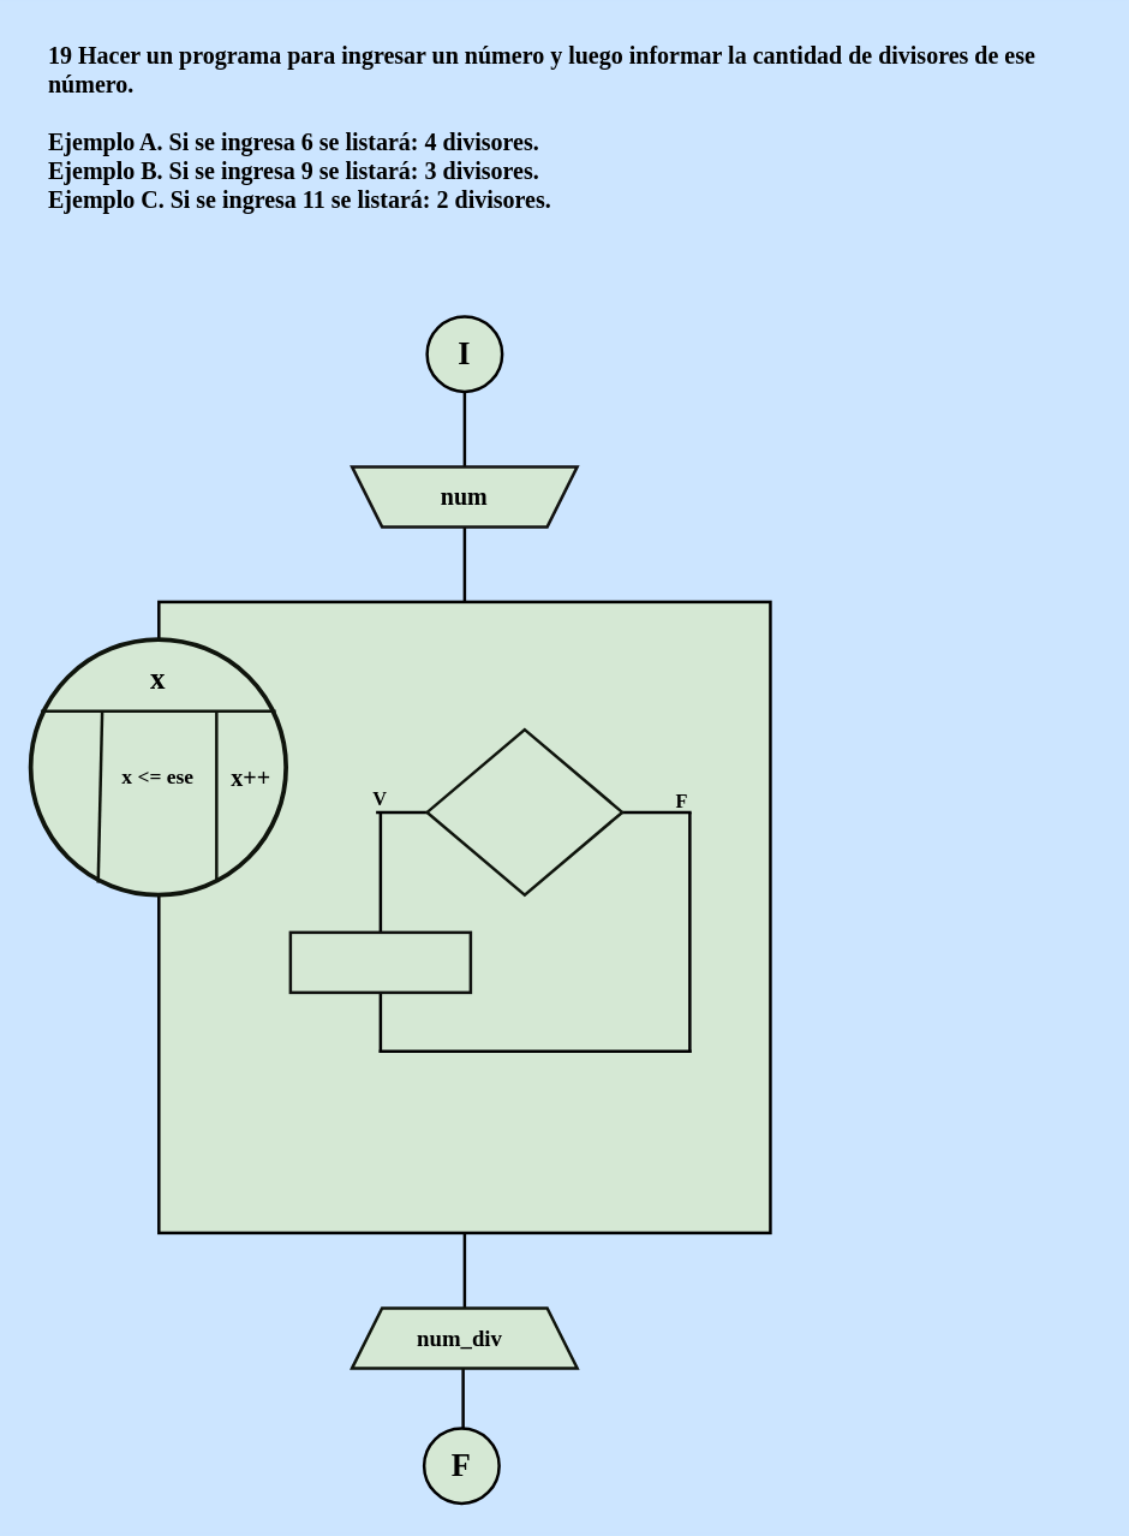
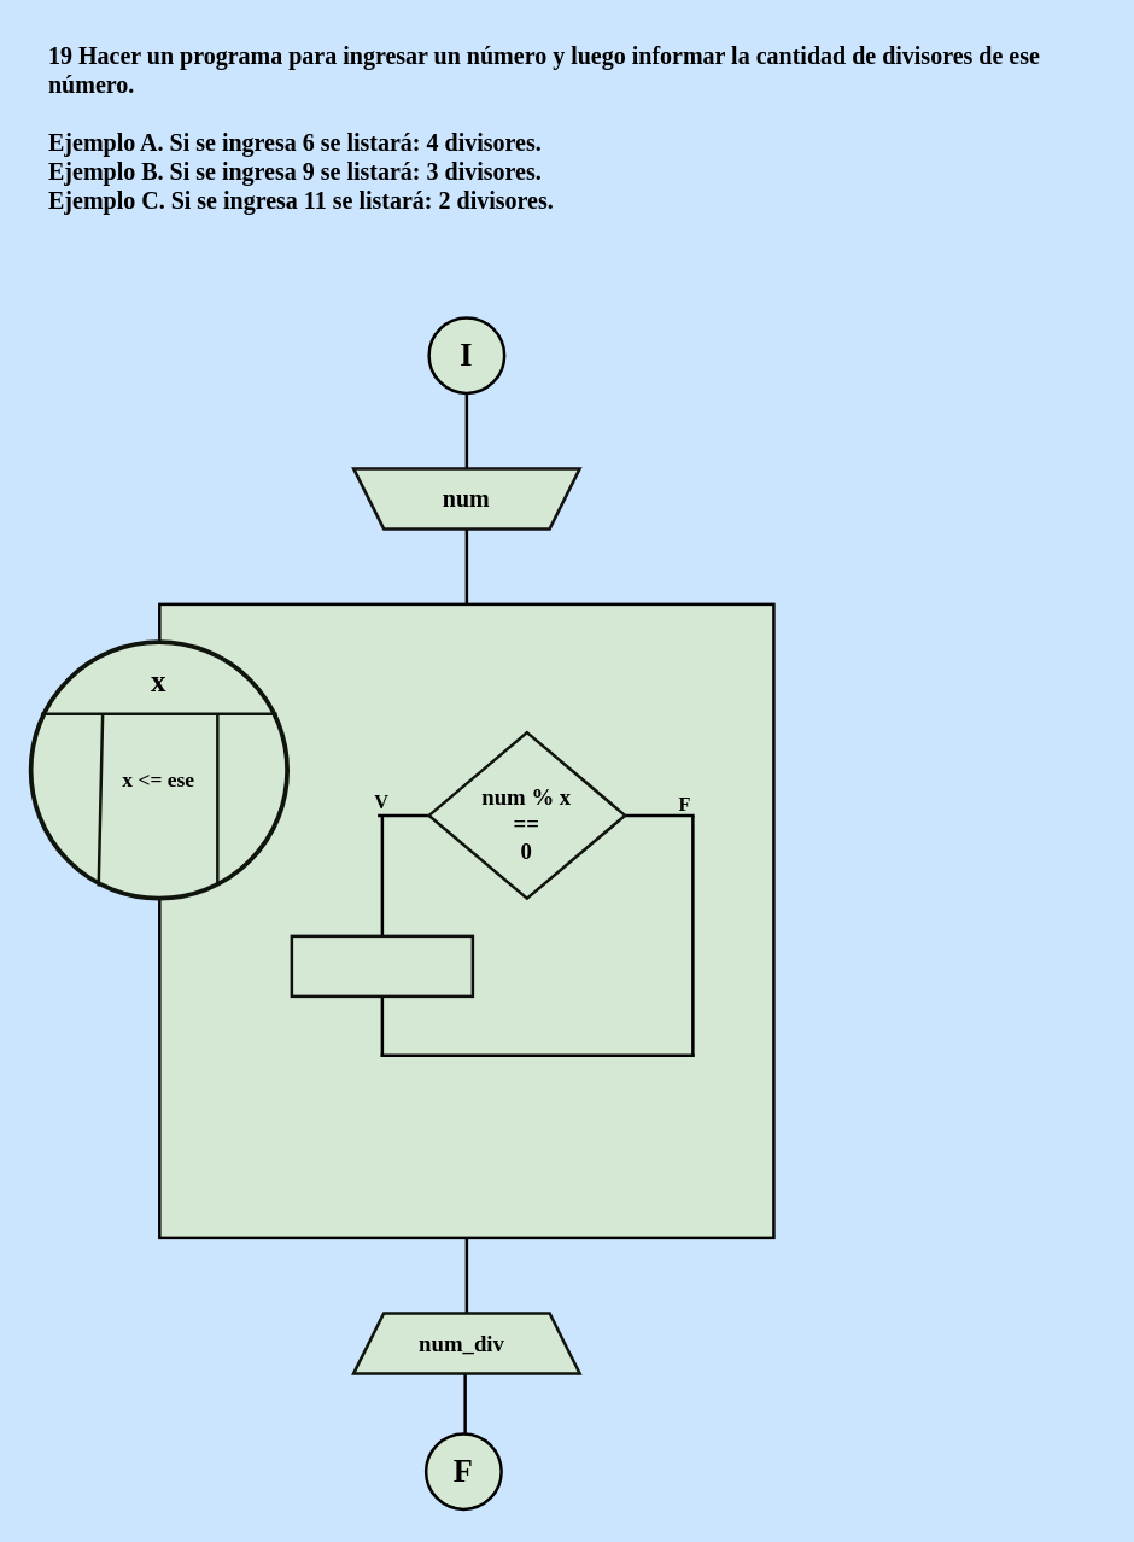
- <mxCell id="24" value="&lt;font size=&quot;1&quot; face=&quot;Comic Sans MS&quot; color=&quot;#000000&quot;&gt;&lt;b style=&quot;font-size: 16px;&quot;&gt;x++&lt;/b&gt;&lt;/font&gt;" style="text;strokeColor=none;align=center;fillColor=none;html=1;verticalAlign=middle;whiteSpace=wrap;rounded=0;fontFamily=Architects Daughter;fontSource=https://fonts.googleapis.com/css?family=Architects+Daughter;container=0;" vertex="1" parent="1"><mxGeometry x="147" y="507" width="40" height="20" as="geometry" /></mxCell>
+ <mxCell id="26" value="&lt;font style=&quot;font-size: 15px;&quot;&gt;&lt;b&gt;&lt;font style=&quot;font-size: 15px;&quot; color=&quot;#000000&quot; face=&quot;Comic Sans MS&quot;&gt;num %&amp;nbsp;&lt;/font&gt;&lt;/b&gt;&lt;b style=&quot;background-color: initial;&quot;&gt;&lt;font style=&quot;font-size: 15px;&quot; color=&quot;#000000&quot; face=&quot;Comic Sans MS&quot;&gt;x&lt;/font&gt;&lt;/b&gt;&lt;/font&gt;&lt;div style=&quot;font-size: 15px;&quot;&gt;&lt;b style=&quot;background-color: initial;&quot;&gt;&lt;font style=&quot;font-size: 15px;&quot; color=&quot;#000000&quot; face=&quot;Comic Sans MS&quot;&gt;==&lt;/font&gt;&lt;/b&gt;&lt;/div&gt;&lt;div style=&quot;font-size: 15px;&quot;&gt;&lt;b style=&quot;background-color: initial;&quot;&gt;&lt;font style=&quot;font-size: 15px;&quot; color=&quot;#000000&quot; face=&quot;Comic Sans MS&quot;&gt;0&lt;/font&gt;&lt;/b&gt;&lt;/div&gt;" style="text;strokeColor=none;align=center;fillColor=none;html=1;verticalAlign=middle;whiteSpace=wrap;rounded=0;fontFamily=Architects Daughter;fontSource=https%3A%2F%2Ffonts.googleapis.com%2Fcss%3Ffamily%3DArchitects%2BDaughter;container=0;" vertex="1" parent="1"><mxGeometry x="314" y="515" width="70" height="60" as="geometry" /></mxCell>
